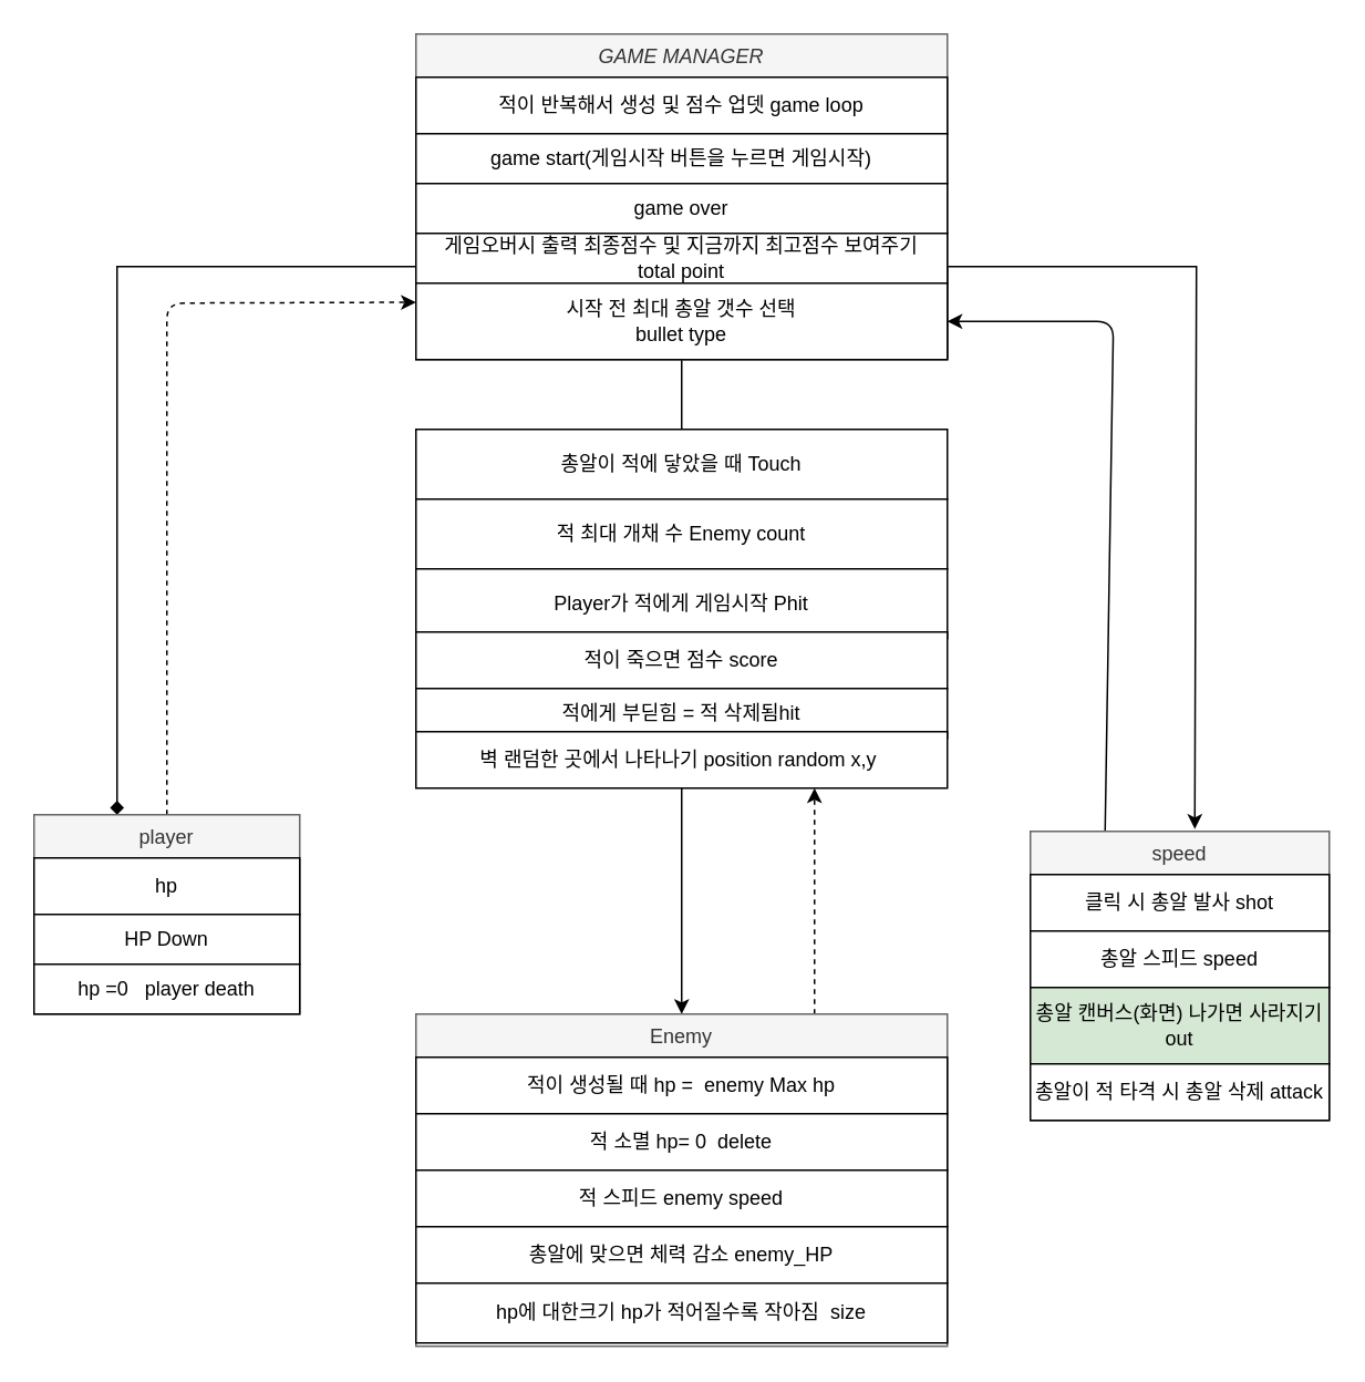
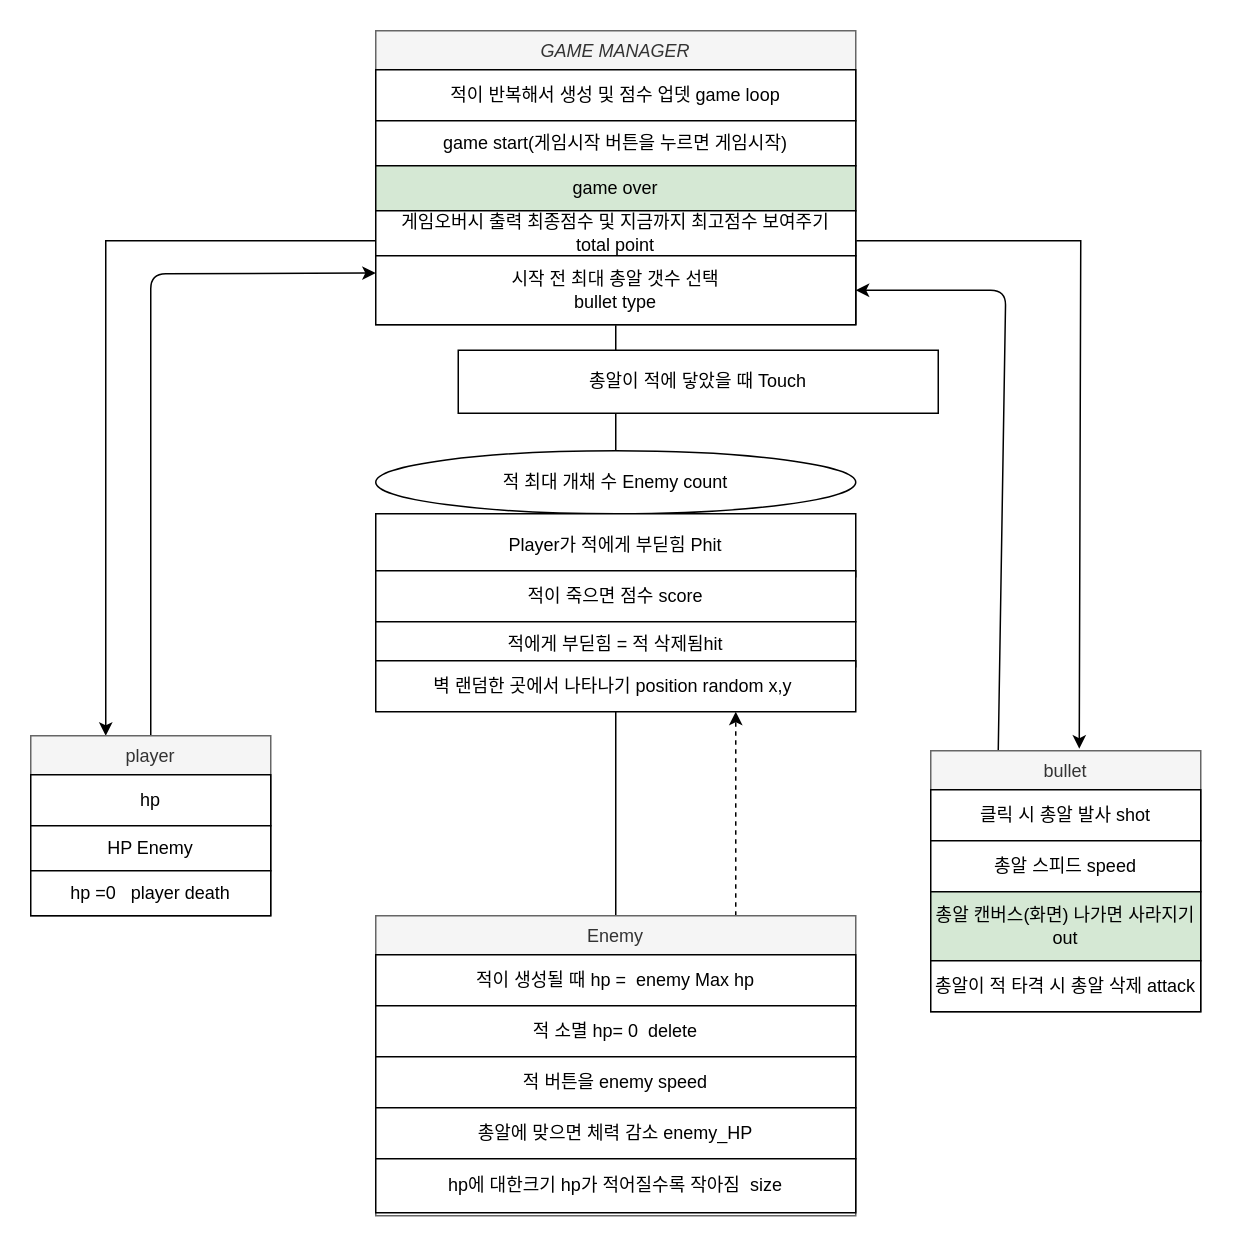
- <mxCell id="8" value="game over" style="rounded=0;whiteSpace=wrap;html=1;" parent="5" vertex="1"><mxGeometry y="90" width="320" height="30" as="geometry" /></mxCell>
+ <mxCell id="8" value="game over" style="rounded=0;whiteSpace=wrap;html=1;fillColor=#d5e8d4;" parent="5" vertex="1"><mxGeometry y="90" width="320" height="30" as="geometry" /></mxCell>
- <mxCell id="11" style="edgeStyle=none;html=1;exitX=0.5;exitY=0;exitDx=0;exitDy=0;entryX=0;entryY=0.25;entryDx=0;entryDy=0;dashed=1;" parent="1" source="12" target="10" edge="1"><mxGeometry relative="1" as="geometry"><Array as="points"><mxPoint x="100" y="182" /></Array></mxGeometry></mxCell>
+ <mxCell id="11" style="edgeStyle=none;html=1;exitX=0.5;exitY=0;exitDx=0;exitDy=0;entryX=0;entryY=0.25;entryDx=0;entryDy=0;" parent="1" source="12" target="10" edge="1"><mxGeometry relative="1" as="geometry"><Array as="points"><mxPoint x="100" y="182" /></Array></mxGeometry></mxCell>
- <mxCell id="30" value="총알이 적에 닿았을 때 Touch" style="rounded=0;whiteSpace=wrap;html=1;" parent="1" vertex="1"><mxGeometry x="250" y="258" width="320" height="42" as="geometry" /></mxCell>
+ <mxCell id="30" value="총알이 적에 닿았을 때 Touch" style="rounded=0;whiteSpace=wrap;html=1;" parent="1" vertex="1"><mxGeometry x="305" y="233" width="320" height="42" as="geometry" /></mxCell>
- <mxCell id="31" value="적 최대 개채 수 Enemy count" style="rounded=0;whiteSpace=wrap;html=1;" parent="1" vertex="1"><mxGeometry x="250" y="300" width="320" height="42" as="geometry" /></mxCell>
+ <mxCell id="31" value="적 최대 개채 수 Enemy count" style="ellipse;whiteSpace=wrap;html=1;" parent="1" vertex="1"><mxGeometry x="250" y="300" width="320" height="42" as="geometry" /></mxCell>
- <mxCell id="32" value="Player가 적에게 게임시작 Phit" style="rounded=0;whiteSpace=wrap;html=1;" parent="1" vertex="1"><mxGeometry x="250" y="342" width="320" height="42" as="geometry" /></mxCell>
+ <mxCell id="32" value="Player가 적에게 부딛힘 Phit" style="rounded=0;whiteSpace=wrap;html=1;" parent="1" vertex="1"><mxGeometry x="250" y="342" width="320" height="42" as="geometry" /></mxCell>
- <mxCell id="2" style="edgeStyle=orthogonalEdgeStyle;rounded=0;orthogonalLoop=1;jettySize=auto;html=1;exitX=0.25;exitY=1;exitDx=0;exitDy=0;endArrow=diamond;" parent="1" source="5" target="12" edge="1"><mxGeometry relative="1" as="geometry"><mxPoint x="70" y="430" as="targetPoint" /><Array as="points"><mxPoint x="70" y="160" /></Array></mxGeometry></mxCell>
+ <mxCell id="2" style="edgeStyle=orthogonalEdgeStyle;rounded=0;orthogonalLoop=1;jettySize=auto;html=1;exitX=0.25;exitY=1;exitDx=0;exitDy=0;" parent="1" source="5" target="12" edge="1"><mxGeometry relative="1" as="geometry"><mxPoint x="70" y="430" as="targetPoint" /><Array as="points"><mxPoint x="70" y="160" /></Array></mxGeometry></mxCell>
- <mxCell id="25" value="speed" style="swimlane;fontStyle=0;align=center;verticalAlign=top;childLayout=stackLayout;horizontal=1;startSize=26;horizontalStack=0;resizeParent=1;resizeLast=0;collapsible=1;marginBottom=0;rounded=0;shadow=0;strokeWidth=1;fillColor=#f5f5f5;strokeColor=#666666;fontColor=#333333;" parent="1" vertex="1"><mxGeometry x="620" y="500" width="180" height="174" as="geometry"><mxRectangle x="130" y="380" width="160" height="26" as="alternateBounds" /></mxGeometry></mxCell>
+ <mxCell id="25" value="bullet" style="swimlane;fontStyle=0;align=center;verticalAlign=top;childLayout=stackLayout;horizontal=1;startSize=26;horizontalStack=0;resizeParent=1;resizeLast=0;collapsible=1;marginBottom=0;rounded=0;shadow=0;strokeWidth=1;fillColor=#f5f5f5;strokeColor=#666666;fontColor=#333333;" parent="1" vertex="1"><mxGeometry x="620" y="500" width="180" height="174" as="geometry"><mxRectangle x="130" y="380" width="160" height="26" as="alternateBounds" /></mxGeometry></mxCell>
- <mxCell id="14" value="HP Down" style="rounded=0;whiteSpace=wrap;html=1;" parent="12" vertex="1"><mxGeometry y="60" width="160" height="30" as="geometry" /></mxCell>
+ <mxCell id="14" value="HP Enemy" style="rounded=0;whiteSpace=wrap;html=1;" parent="12" vertex="1"><mxGeometry y="60" width="160" height="30" as="geometry" /></mxCell>
- <mxCell id="3" style="edgeStyle=orthogonalEdgeStyle;rounded=0;orthogonalLoop=1;jettySize=auto;html=1;exitX=0.5;exitY=1;exitDx=0;exitDy=0;" parent="1" source="5" target="17" edge="1"><mxGeometry relative="1" as="geometry"><Array as="points"><mxPoint x="410" y="160" /></Array></mxGeometry></mxCell>
+ <mxCell id="3" style="edgeStyle=orthogonalEdgeStyle;rounded=0;orthogonalLoop=1;jettySize=auto;html=1;exitX=0.5;exitY=1;exitDx=0;exitDy=0;endArrow=none;" parent="1" source="5" target="17" edge="1"><mxGeometry relative="1" as="geometry"><Array as="points"><mxPoint x="410" y="160" /></Array></mxGeometry></mxCell>
- <mxCell id="20" value="적 스피드 enemy speed" style="rounded=0;whiteSpace=wrap;html=1;" parent="17" vertex="1"><mxGeometry y="94" width="320" height="34" as="geometry" /></mxCell>
+ <mxCell id="20" value="적 버튼을 enemy speed" style="rounded=0;whiteSpace=wrap;html=1;" parent="17" vertex="1"><mxGeometry y="94" width="320" height="34" as="geometry" /></mxCell>
